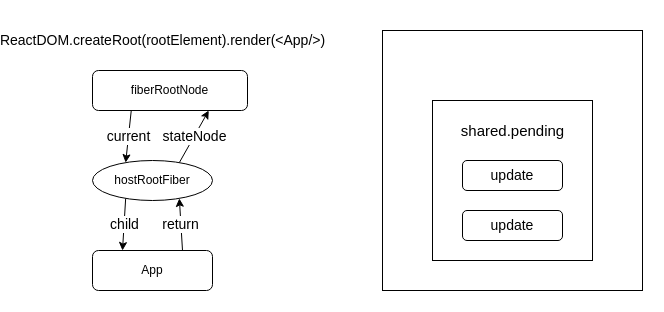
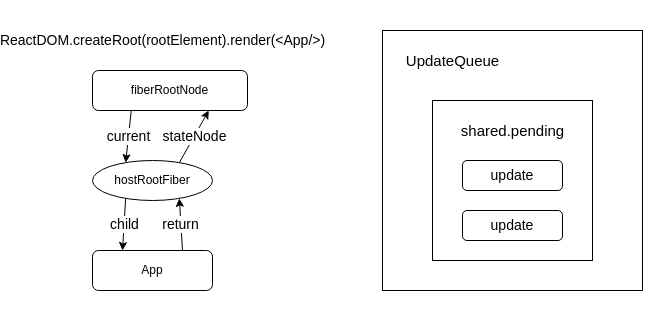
+ <mxCell id="15" value="UpdateQueue" style="text;strokeColor=none;fillColor=none;html=1;fontSize=15;fontStyle=0;verticalAlign=middle;align=center;" vertex="1" parent="1"><mxGeometry x="330" y="40" width="100" height="40" as="geometry" /></mxCell>
